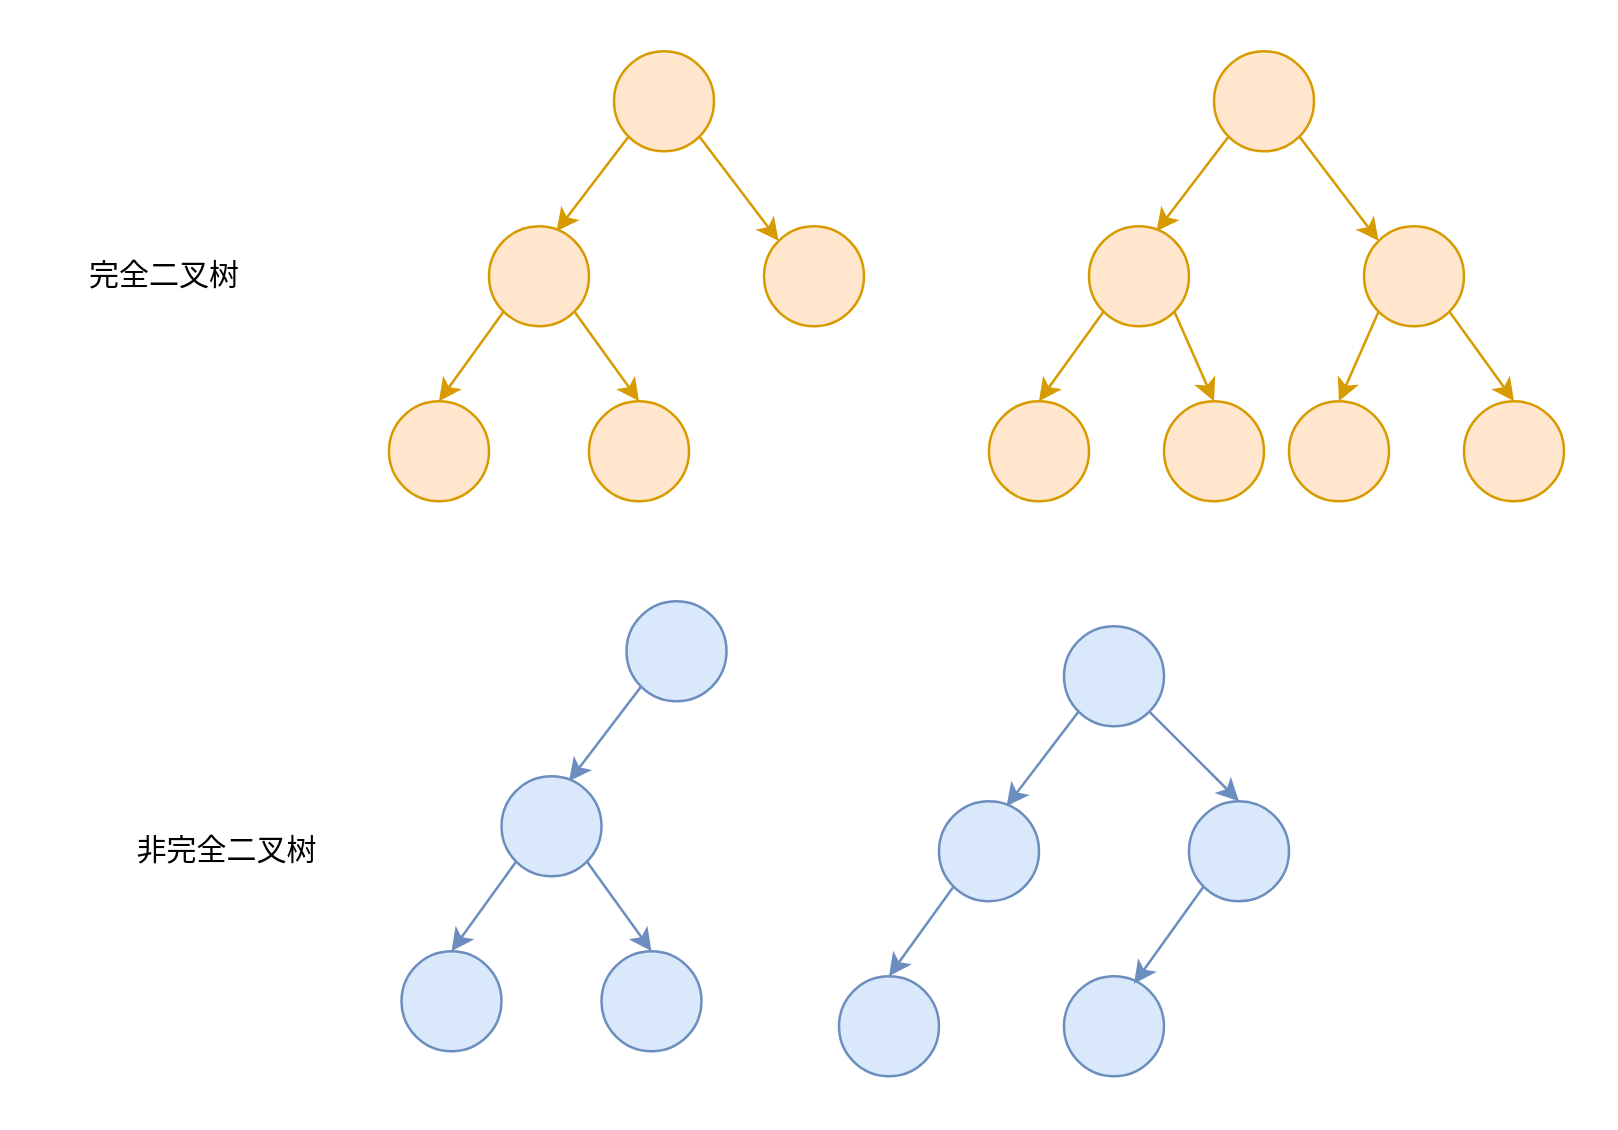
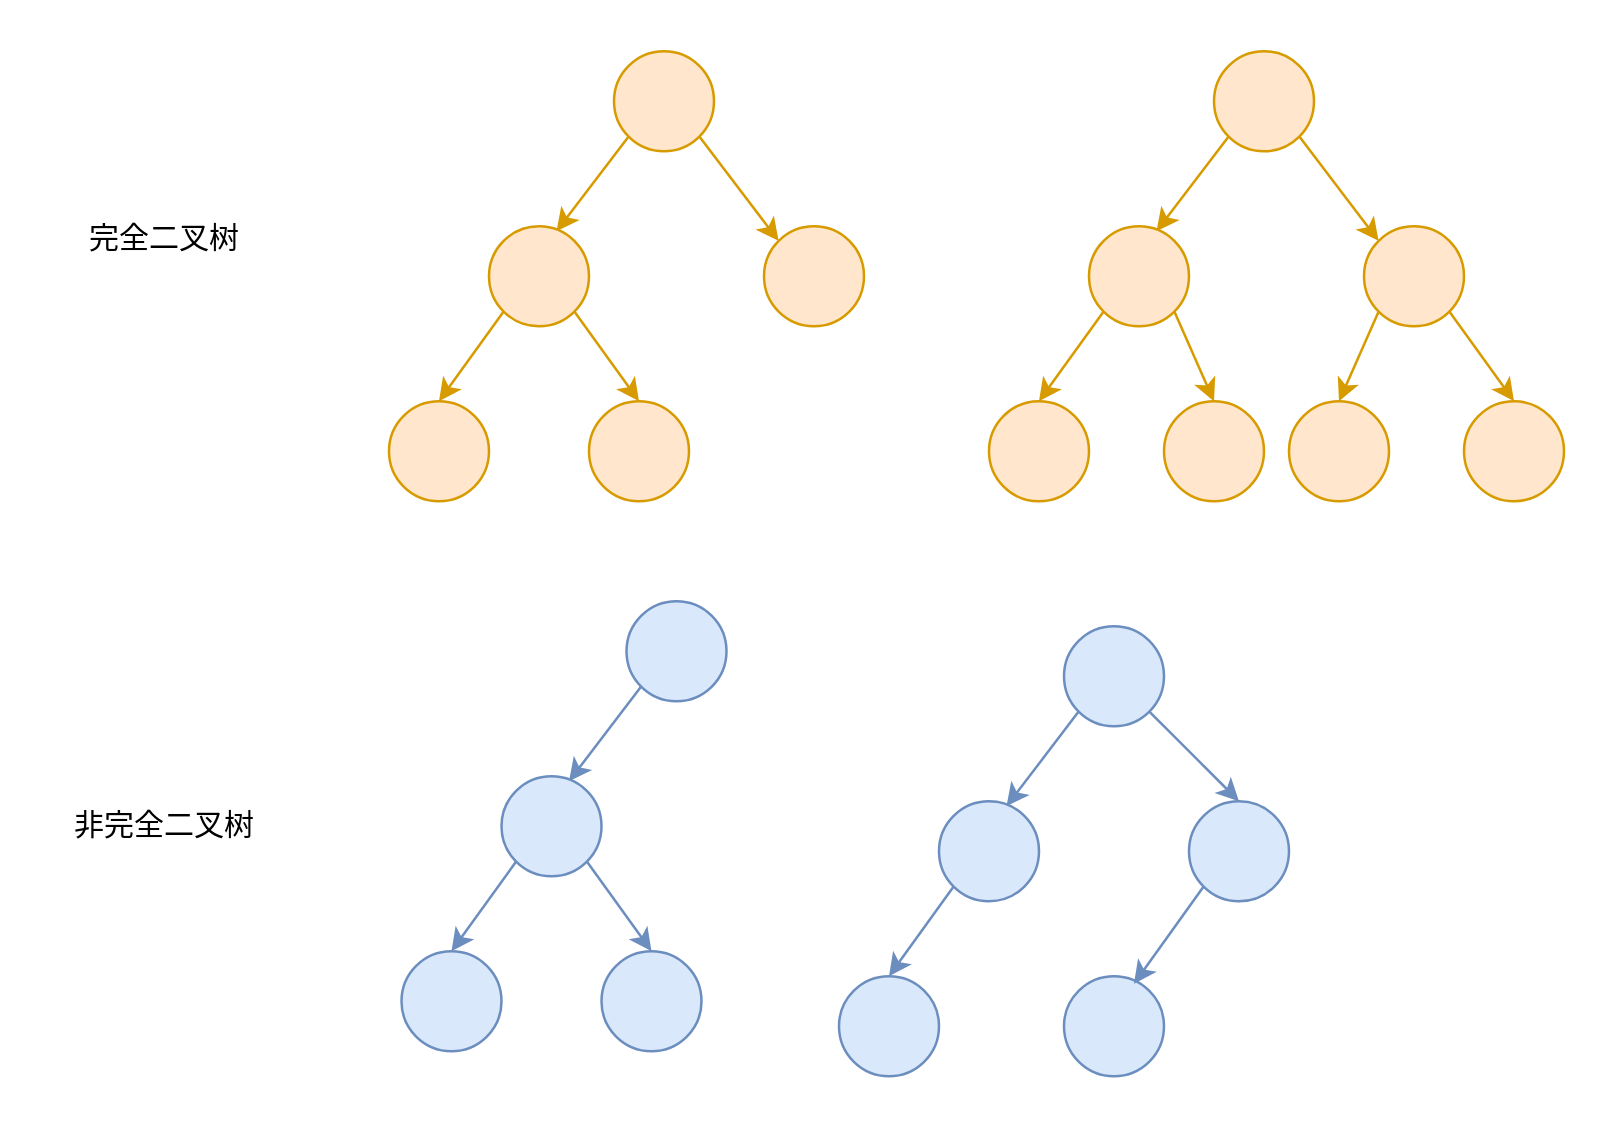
- <mxCell id="24" value="完全二叉树" style="text;html=1;align=center;verticalAlign=middle;resizable=0;points=[];autosize=1;strokeColor=none;" vertex="1" parent="1"><mxGeometry x="25" y="100" width="80" height="20" as="geometry" /></mxCell>
+ <mxCell id="24" value="完全二叉树" style="text;html=1;align=center;verticalAlign=middle;resizable=0;points=[];autosize=1;strokeColor=none;" vertex="1" parent="1"><mxGeometry x="25" y="85" width="80" height="20" as="geometry" /></mxCell>
- <mxCell id="41" value="非完全二叉树" style="text;html=1;align=center;verticalAlign=middle;resizable=0;points=[];autosize=1;strokeColor=none;" vertex="1" parent="1"><mxGeometry x="45" y="330" width="90" height="20" as="geometry" /></mxCell>
+ <mxCell id="41" value="非完全二叉树" style="text;html=1;align=center;verticalAlign=middle;resizable=0;points=[];autosize=1;strokeColor=none;" vertex="1" parent="1"><mxGeometry x="20" y="320" width="90" height="20" as="geometry" /></mxCell>
